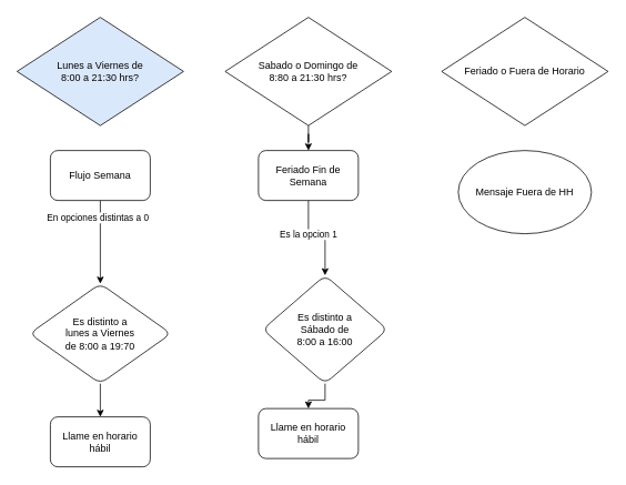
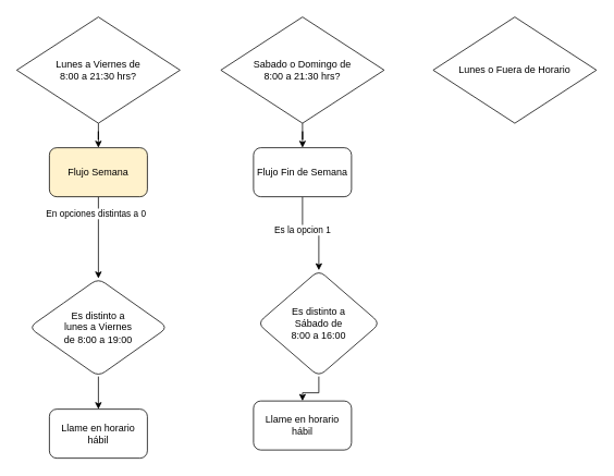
- <mxCell id="3" value="Lunes a Viernes de &lt;br&gt;8:00 a 21:30 hrs?" style="rhombus;whiteSpace=wrap;html=1;fillColor=#dae8fc;" vertex="1" parent="1"><mxGeometry x="20" y="20" width="200" height="130" as="geometry" /></mxCell>
+ <mxCell id="3" value="Lunes a Viernes de &lt;br&gt;8:00 a 21:30 hrs?" style="rhombus;whiteSpace=wrap;html=1;" vertex="1" parent="1"><mxGeometry x="20" y="20" width="200" height="130" as="geometry" /></mxCell>
- <mxCell id="5" value="Sabado o Domingo de &lt;br&gt;8:80 a 21:30 hrs?" style="rhombus;whiteSpace=wrap;html=1;" vertex="1" parent="1"><mxGeometry x="270" y="20" width="200" height="130" as="geometry" /></mxCell>
+ <mxCell id="5" value="Sabado o Domingo de &lt;br&gt;8:00 a 21:30 hrs?" style="rhombus;whiteSpace=wrap;html=1;" vertex="1" parent="1"><mxGeometry x="270" y="20" width="200" height="130" as="geometry" /></mxCell>
- <mxCell id="6" value="Feriado o Fuera de Horario" style="rhombus;whiteSpace=wrap;html=1;" vertex="1" parent="1"><mxGeometry x="530" y="20" width="200" height="130" as="geometry" /></mxCell>
+ <mxCell id="6" value="Lunes o Fuera de Horario" style="rhombus;whiteSpace=wrap;html=1;" vertex="1" parent="1"><mxGeometry x="530" y="20" width="200" height="130" as="geometry" /></mxCell>
+ <mxCell id="2" style="edgeStyle=orthogonalEdgeStyle;rounded=0;orthogonalLoop=1;jettySize=auto;html=1;entryX=0.5;entryY=0;entryDx=0;entryDy=0;" edge="1" parent="1" source="3" target="13"><mxGeometry relative="1" as="geometry" /></mxCell>
- <mxCell id="13" value="Flujo Semana" style="rounded=1;whiteSpace=wrap;html=1;" vertex="1" parent="1"><mxGeometry x="60" y="180" width="120" height="60" as="geometry" /></mxCell>
+ <mxCell id="13" value="Flujo Semana" style="rounded=1;whiteSpace=wrap;html=1;fillColor=#fff2cc;" vertex="1" parent="1"><mxGeometry x="60" y="180" width="120" height="60" as="geometry" /></mxCell>
- <mxCell id="10" value="Feriado Fin de Semana" style="rounded=1;whiteSpace=wrap;html=1;" vertex="1" parent="1"><mxGeometry x="310" y="180" width="120" height="60" as="geometry" /></mxCell>
+ <mxCell id="10" value="Flujo Fin de Semana" style="rounded=1;whiteSpace=wrap;html=1;" vertex="1" parent="1"><mxGeometry x="310" y="180" width="120" height="60" as="geometry" /></mxCell>
- <mxCell id="7" value="Mensaje Fuera de HH" style="ellipse;whiteSpace=wrap;html=1;" vertex="1" parent="1"><mxGeometry x="550" y="180" width="160" height="100" as="geometry" /></mxCell>
- <mxCell id="15" value="Es distinto a &lt;br&gt;lunes a Viernes &lt;br&gt;de 8:00 a 19:70" style="rhombus;whiteSpace=wrap;html=1;rounded=1;" vertex="1" parent="1"><mxGeometry x="35" y="340" width="170" height="120" as="geometry" /></mxCell>
+ <mxCell id="15" value="Es distinto a &lt;br&gt;lunes a Viernes &lt;br&gt;de 8:00 a 19:00" style="rhombus;whiteSpace=wrap;html=1;rounded=1;" vertex="1" parent="1"><mxGeometry x="35" y="340" width="170" height="120" as="geometry" /></mxCell>
